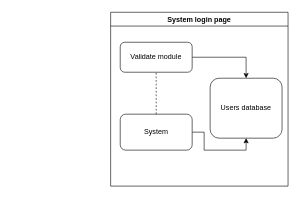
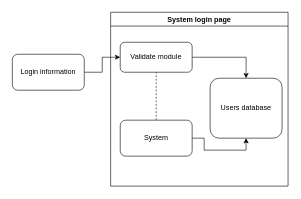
+ <mxCell id="9" style="edgeStyle=orthogonalEdgeStyle;rounded=0;orthogonalLoop=1;jettySize=auto;html=1;exitX=1;exitY=0.5;exitDx=0;exitDy=0;entryX=0;entryY=0.5;entryDx=0;entryDy=0;" edge="1" parent="1" source="10" target="4"><mxGeometry relative="1" as="geometry" /></mxCell>
+ <mxCell id="10" value="Login information" style="rounded=1;whiteSpace=wrap;html=1;" vertex="1" parent="1"><mxGeometry x="20" y="90" width="120" height="60" as="geometry" /></mxCell>
- <mxCell id="6" value="System" style="rounded=1;whiteSpace=wrap;html=1;" vertex="1" parent="2"><mxGeometry x="16" y="170" width="120" height="60" as="geometry" /></mxCell>
+ <mxCell id="6" value="System" style="rounded=1;whiteSpace=wrap;html=1;" vertex="1" parent="2"><mxGeometry x="16" y="180" width="120" height="60" as="geometry" /></mxCell>
